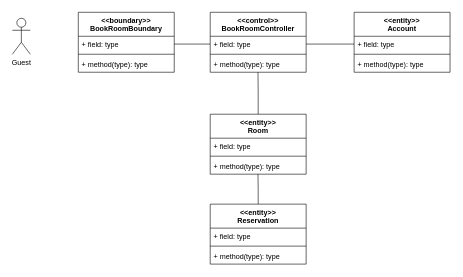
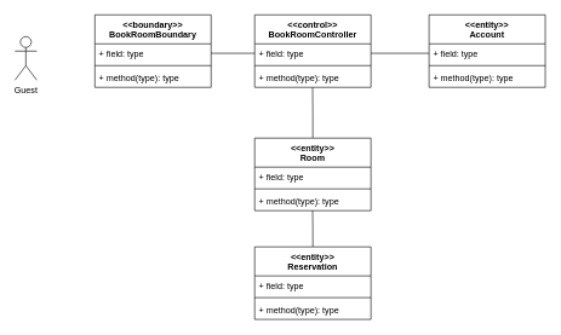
- <mxCell id="15" value="Guest" style="shape=umlActor;verticalLabelPosition=bottom;verticalAlign=top;html=1;outlineConnect=0;" parent="1" vertex="1"><mxGeometry x="20" y="30" width="30" height="60" as="geometry" /></mxCell>
+ <mxCell id="15" value="Guest" style="shape=umlActor;verticalLabelPosition=bottom;verticalAlign=top;html=1;outlineConnect=0;" parent="1" vertex="1"><mxGeometry x="20" y="50" width="30" height="60" as="geometry" /></mxCell>
